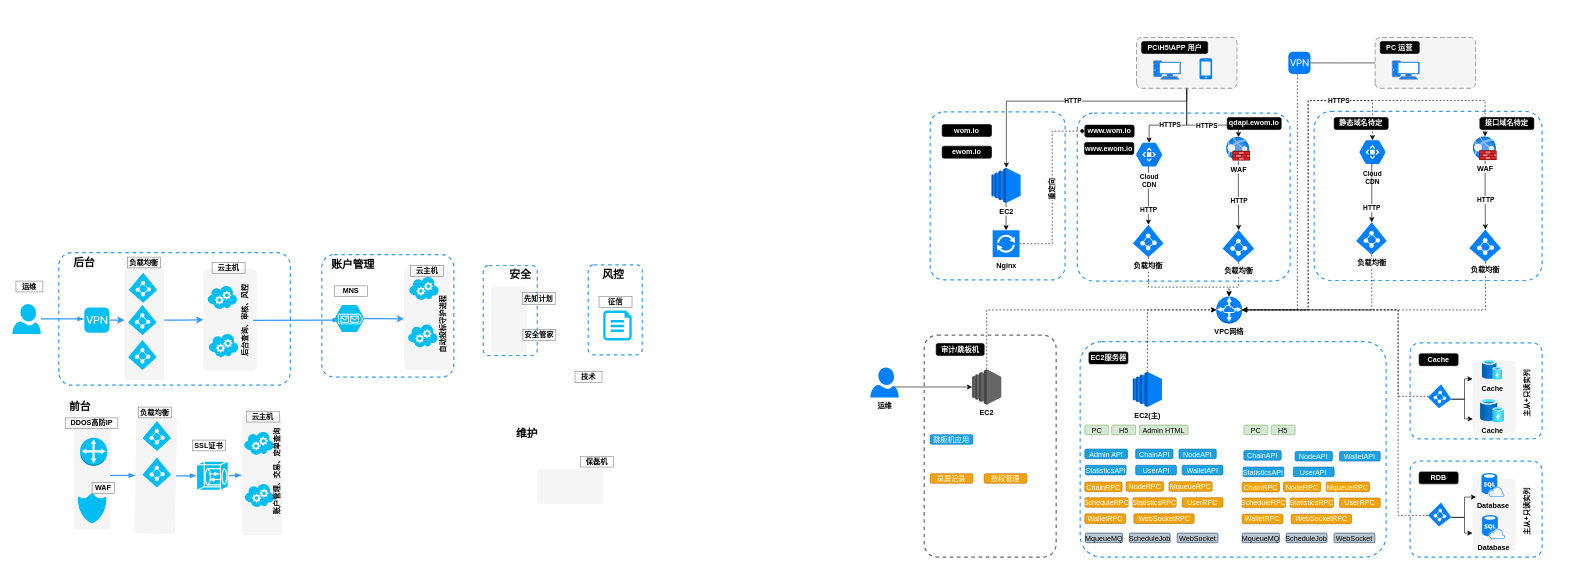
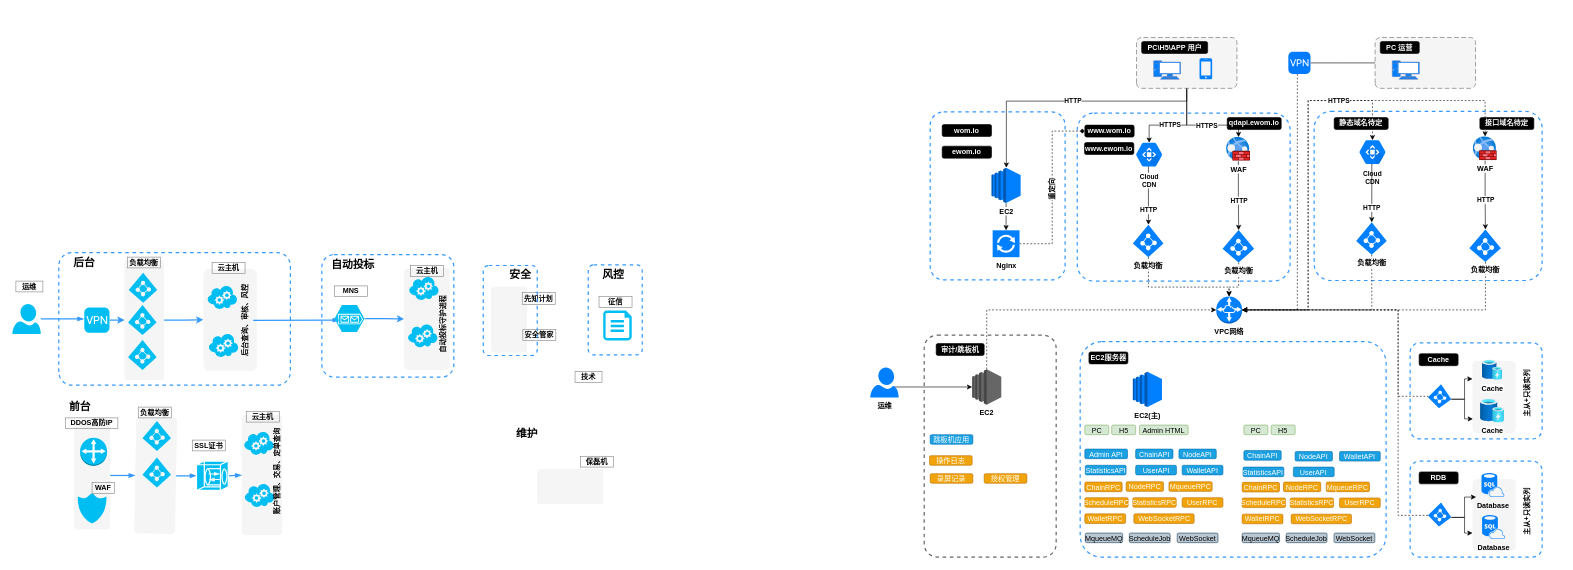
- <mxCell id="46" value="&lt;b&gt;&lt;font style=&quot;font-size: 18px&quot;&gt;账户管理&lt;/font&gt;&lt;/b&gt;" style="text;html=1;strokeColor=none;fillColor=none;align=center;verticalAlign=middle;whiteSpace=wrap;rounded=0;" parent="1" vertex="1"><mxGeometry x="543" y="431" width="90" height="20" as="geometry" /></mxCell>
+ <mxCell id="46" value="&lt;b&gt;&lt;font style=&quot;font-size: 18px&quot;&gt;自动投标&lt;/font&gt;&lt;/b&gt;" style="text;html=1;strokeColor=none;fillColor=none;align=center;verticalAlign=middle;whiteSpace=wrap;rounded=0;" parent="1" vertex="1"><mxGeometry x="543" y="431" width="90" height="20" as="geometry" /></mxCell>
- <mxCell id="121" style="edgeStyle=orthogonalEdgeStyle;rounded=0;orthogonalLoop=1;jettySize=auto;html=1;exitX=0.5;exitY=0;exitDx=0;exitDy=0;exitPerimeter=0;entryX=0;entryY=0.5;entryDx=0;entryDy=0;entryPerimeter=0;dashed=1;fontColor=#FFFFFF;" parent="1" source="122" target="125" edge="1"><mxGeometry relative="1" as="geometry" /></mxCell>
+ <mxCell id="189" value="操作日志" style="text;html=1;strokeColor=#BD7000;fillColor=#f0a30a;align=center;verticalAlign=middle;whiteSpace=wrap;rounded=1;shadow=0;labelBackgroundColor=none;labelBorderColor=none;spacingTop=1;fontColor=#FFFFFF;" vertex="1" parent="1"><mxGeometry x="1548.82" y="759" width="71.18" height="16" as="geometry" /></mxCell>
